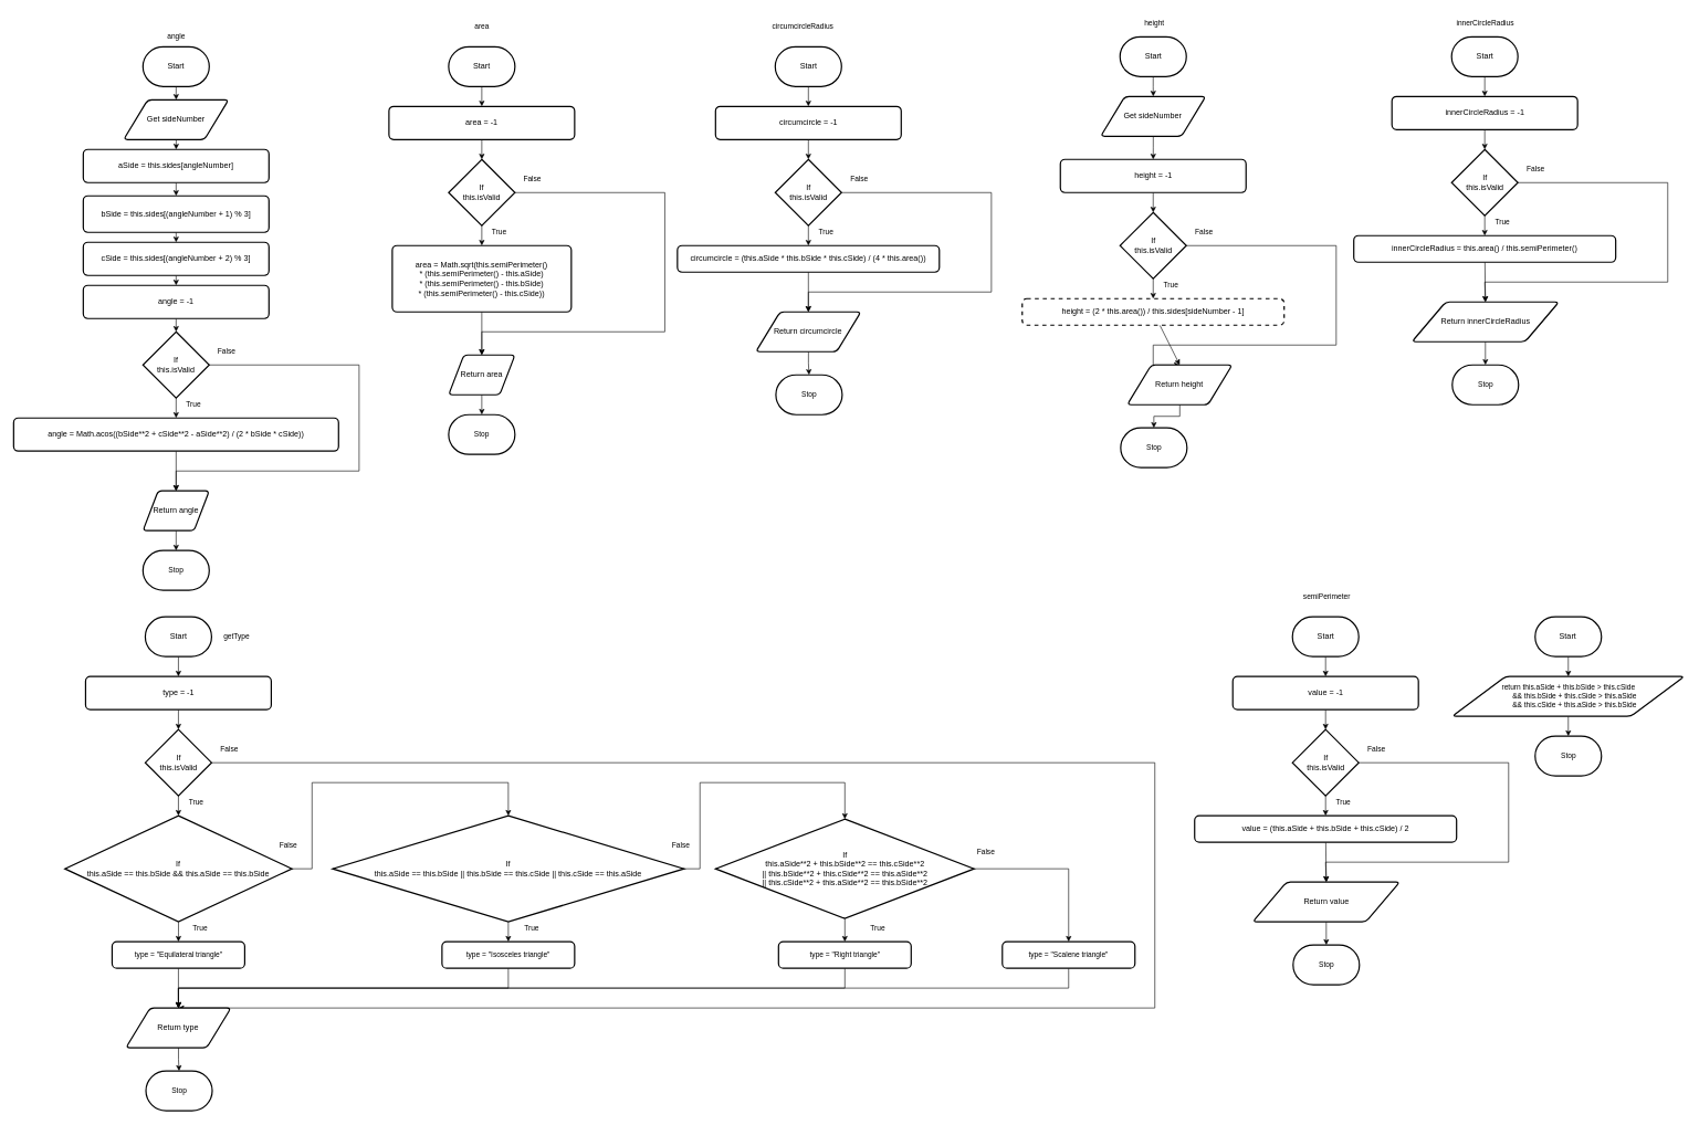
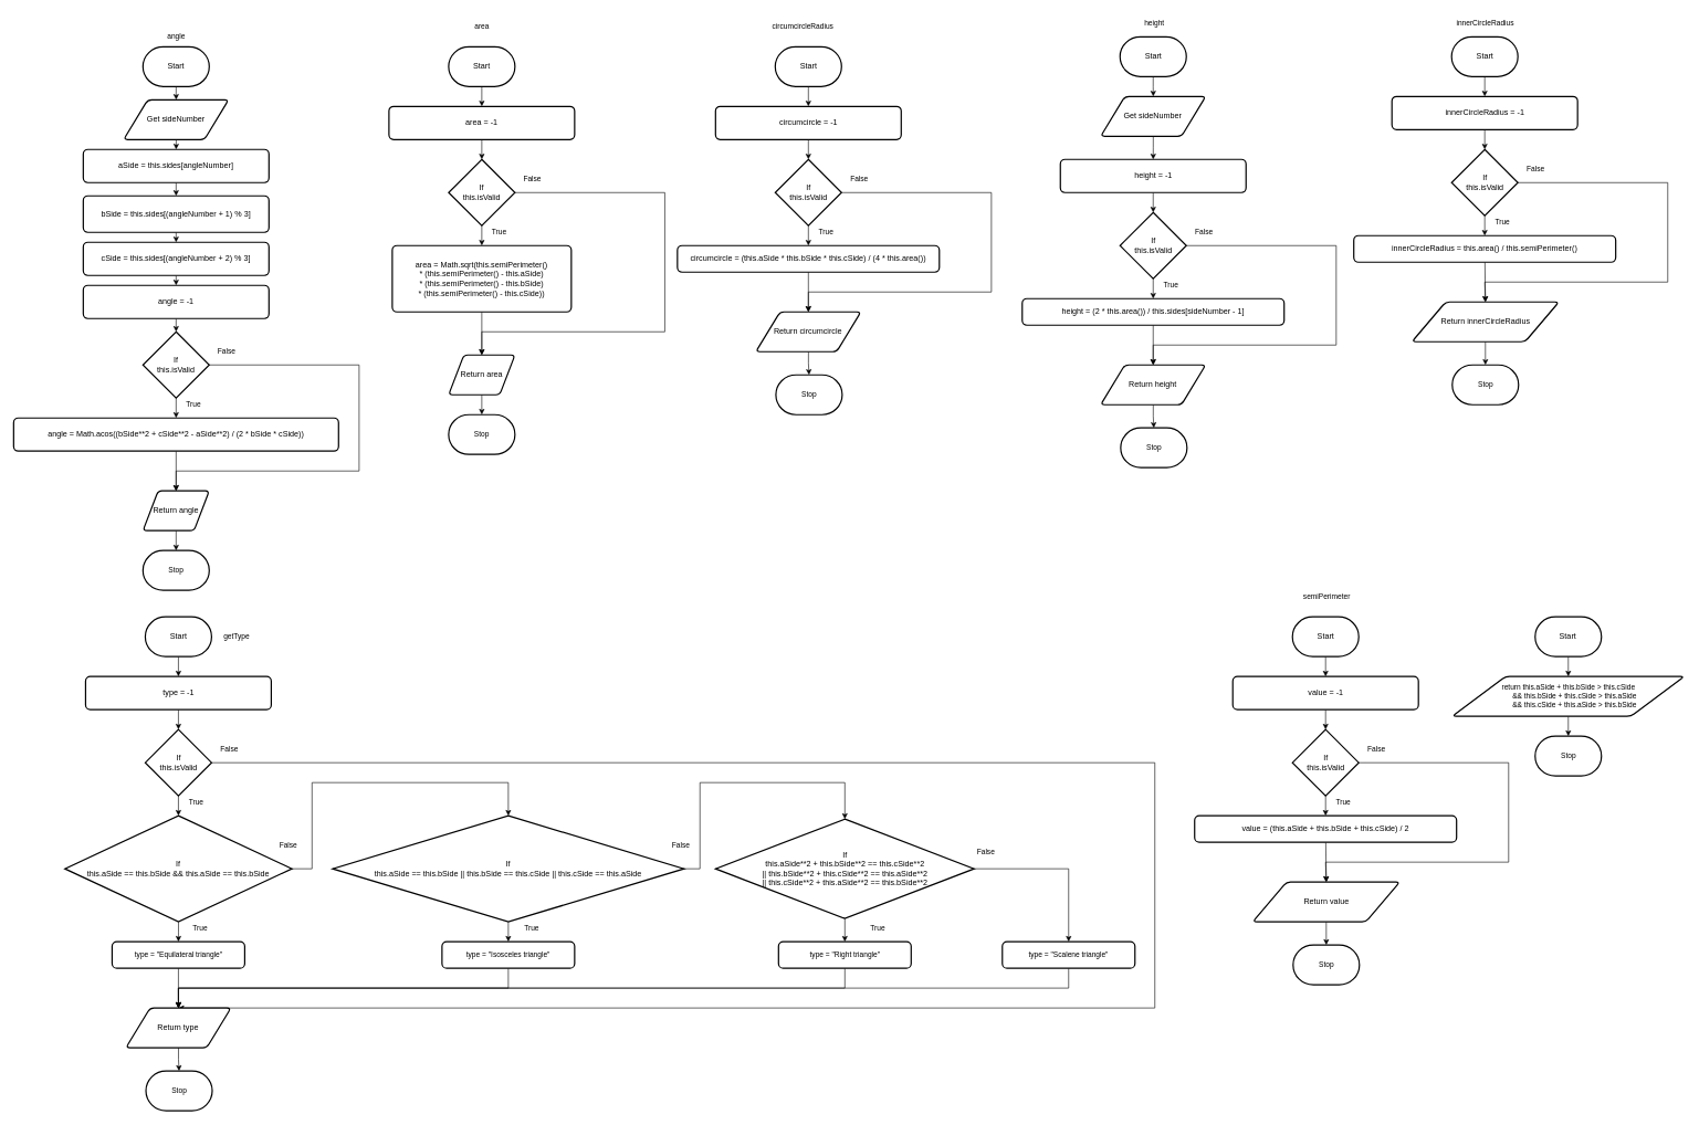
- <mxCell id="93" value="height = (2 * this.area()) / this.sides[sideNumber - 1]" style="rounded=1;whiteSpace=wrap;html=1;absoluteArcSize=1;arcSize=14;strokeWidth=2;dashed=1;" vertex="1" parent="1"><mxGeometry x="1541" y="450" width="395" height="40" as="geometry" /></mxCell>
+ <mxCell id="93" value="height = (2 * this.area()) / this.sides[sideNumber - 1]" style="rounded=1;whiteSpace=wrap;html=1;absoluteArcSize=1;arcSize=14;strokeWidth=2;" vertex="1" parent="1"><mxGeometry x="1541" y="450" width="395" height="40" as="geometry" /></mxCell>
- <mxCell id="95" value="Return height" style="shape=parallelogram;html=1;strokeWidth=2;perimeter=parallelogramPerimeter;whiteSpace=wrap;rounded=1;arcSize=12;size=0.23;" vertex="1" parent="1"><mxGeometry x="1699.37" y="550" width="158.25" height="60" as="geometry" /></mxCell>
+ <mxCell id="95" value="Return height" style="shape=parallelogram;html=1;strokeWidth=2;perimeter=parallelogramPerimeter;whiteSpace=wrap;rounded=1;arcSize=12;size=0.23;" vertex="1" parent="1"><mxGeometry x="1659.37" y="550" width="158.25" height="60" as="geometry" /></mxCell>
